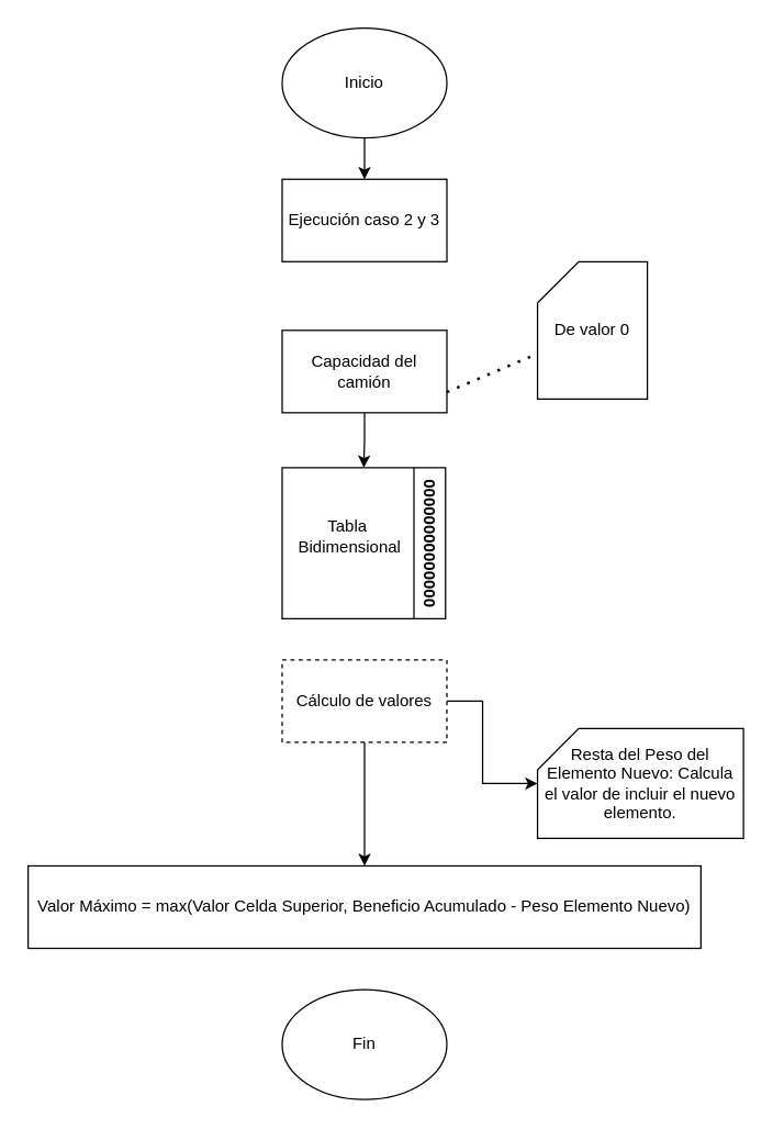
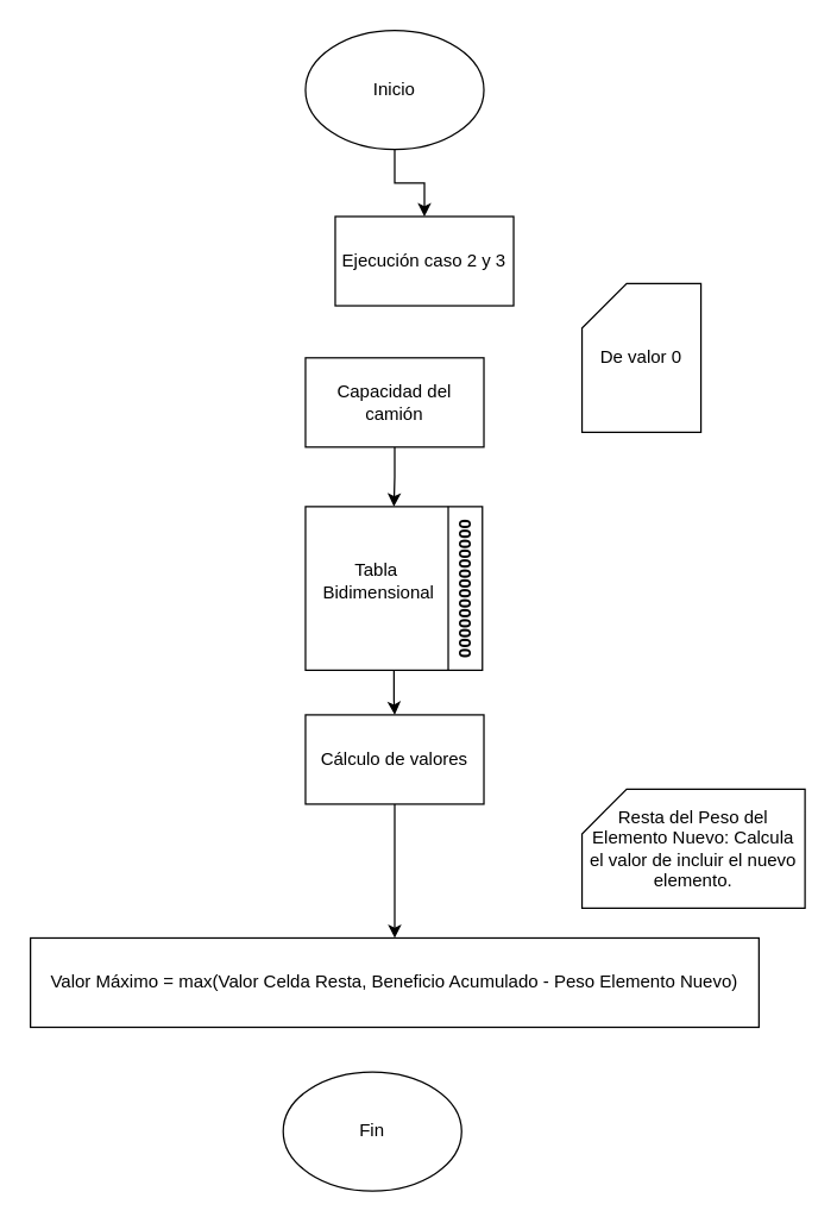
- <mxCell id="6" value="Ejecución caso 2 y 3" style="rounded=0;whiteSpace=wrap;html=1;" vertex="1" parent="1"><mxGeometry x="205" y="130" width="120" height="60" as="geometry" /></mxCell>
+ <mxCell id="6" value="Ejecución caso 2 y 3" style="rounded=0;whiteSpace=wrap;html=1;" vertex="1" parent="1"><mxGeometry x="225" y="145" width="120" height="60" as="geometry" /></mxCell>
- <mxCell id="11" value="" style="endArrow=none;dashed=1;html=1;dashPattern=1 3;strokeWidth=2;rounded=0;exitX=1;exitY=0.75;exitDx=0;exitDy=0;" edge="1" parent="1" source="5" target="10"><mxGeometry width="50" height="50" relative="1" as="geometry"><mxPoint x="261" y="390" as="sourcePoint" /><mxPoint x="311" y="340" as="targetPoint" /></mxGeometry></mxCell>
+ <mxCell id="12" style="edgeStyle=orthogonalEdgeStyle;rounded=0;orthogonalLoop=1;jettySize=auto;html=1;entryX=0.5;entryY=0;entryDx=0;entryDy=0;" edge="1" parent="1" source="13" target="9"><mxGeometry relative="1" as="geometry" /></mxCell>
- <mxCell id="9" value="Cálculo de valores" style="rounded=0;whiteSpace=wrap;html=1;dashed=1;" vertex="1" parent="1"><mxGeometry x="205" y="480" width="120" height="60" as="geometry" /></mxCell>
+ <mxCell id="9" value="Cálculo de valores" style="rounded=0;whiteSpace=wrap;html=1;" vertex="1" parent="1"><mxGeometry x="205" y="480" width="120" height="60" as="geometry" /></mxCell>
- <mxCell id="7" style="edgeStyle=orthogonalEdgeStyle;rounded=0;orthogonalLoop=1;jettySize=auto;html=1;" edge="1" parent="1" source="9" target="15"><mxGeometry relative="1" as="geometry"><Array as="points"><mxPoint x="351" y="510" /><mxPoint x="351" y="570" /></Array></mxGeometry></mxCell>
- <mxCell id="16" value="&lt;div&gt;Valor Máximo = max(Valor Celda Superior, Beneficio Acumulado - Peso Elemento Nuevo)&lt;/div&gt;" style="rounded=0;whiteSpace=wrap;html=1;" vertex="1" parent="1"><mxGeometry x="20" y="630" width="490" height="60" as="geometry" /></mxCell>
+ <mxCell id="16" value="&lt;div&gt;Valor Máximo = max(Valor Celda Resta, Beneficio Acumulado - Peso Elemento Nuevo)&lt;/div&gt;" style="rounded=0;whiteSpace=wrap;html=1;" vertex="1" parent="1"><mxGeometry x="20" y="630" width="490" height="60" as="geometry" /></mxCell>
- <mxCell id="17" value="Fin" style="ellipse;whiteSpace=wrap;html=1;" vertex="1" parent="1"><mxGeometry x="205" y="720" width="120" height="80" as="geometry" /></mxCell>
+ <mxCell id="17" value="Fin" style="ellipse;whiteSpace=wrap;html=1;" vertex="1" parent="1"><mxGeometry x="190" y="720" width="120" height="80" as="geometry" /></mxCell>
